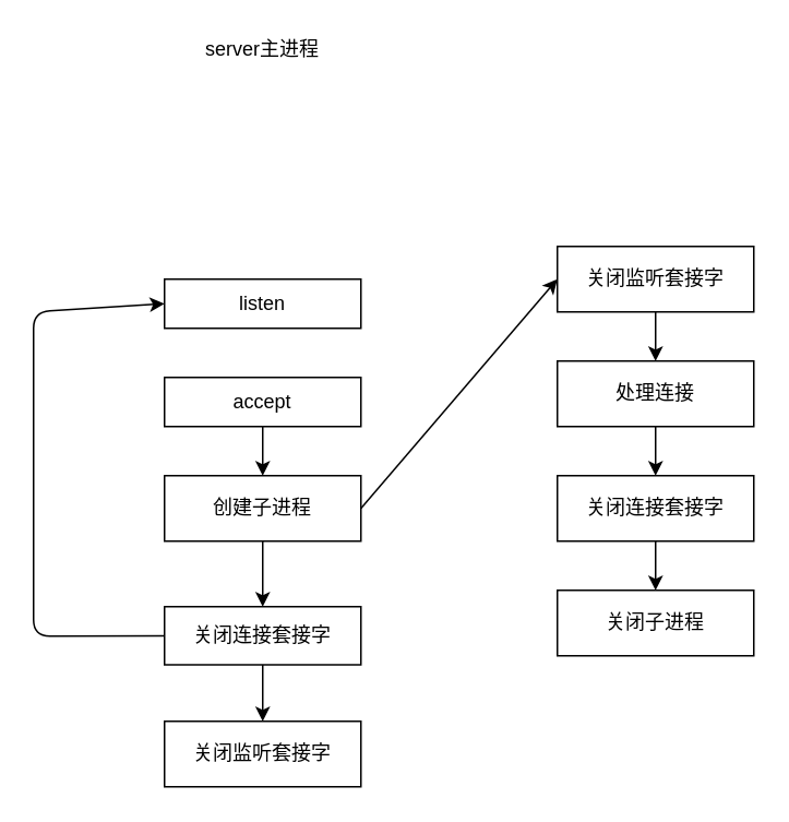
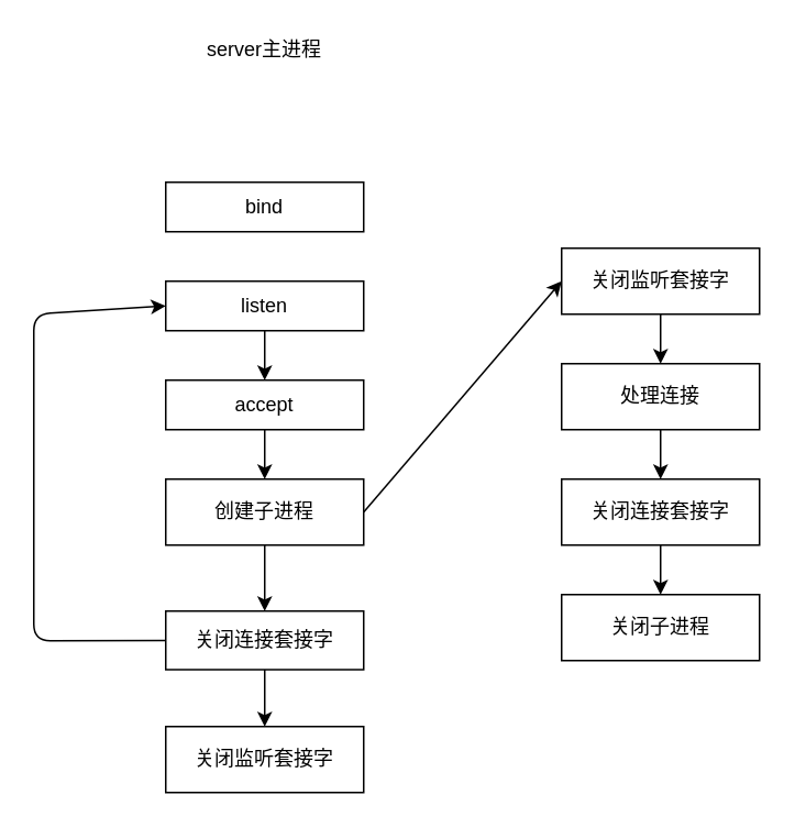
+ <mxCell id="2" value="bind" style="whiteSpace=wrap;html=1;rounded=0;" vertex="1" parent="1"><mxGeometry x="100" y="110" width="120" height="30" as="geometry" /></mxCell>
+ <mxCell id="3" value="" style="edgeStyle=orthogonalEdgeStyle;rounded=0;orthogonalLoop=1;jettySize=auto;html=1;" edge="1" parent="1" source="4" target="6"><mxGeometry relative="1" as="geometry" /></mxCell>
